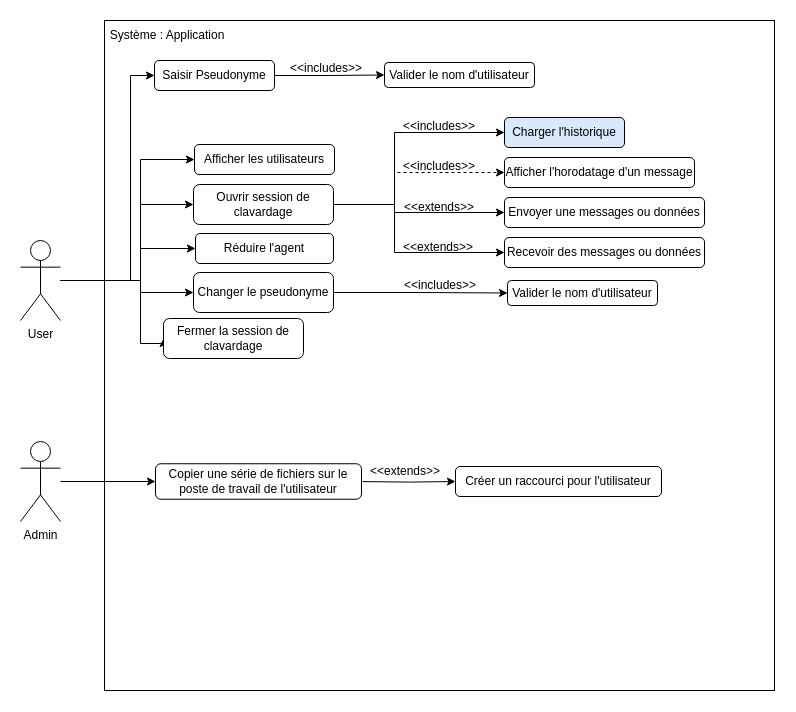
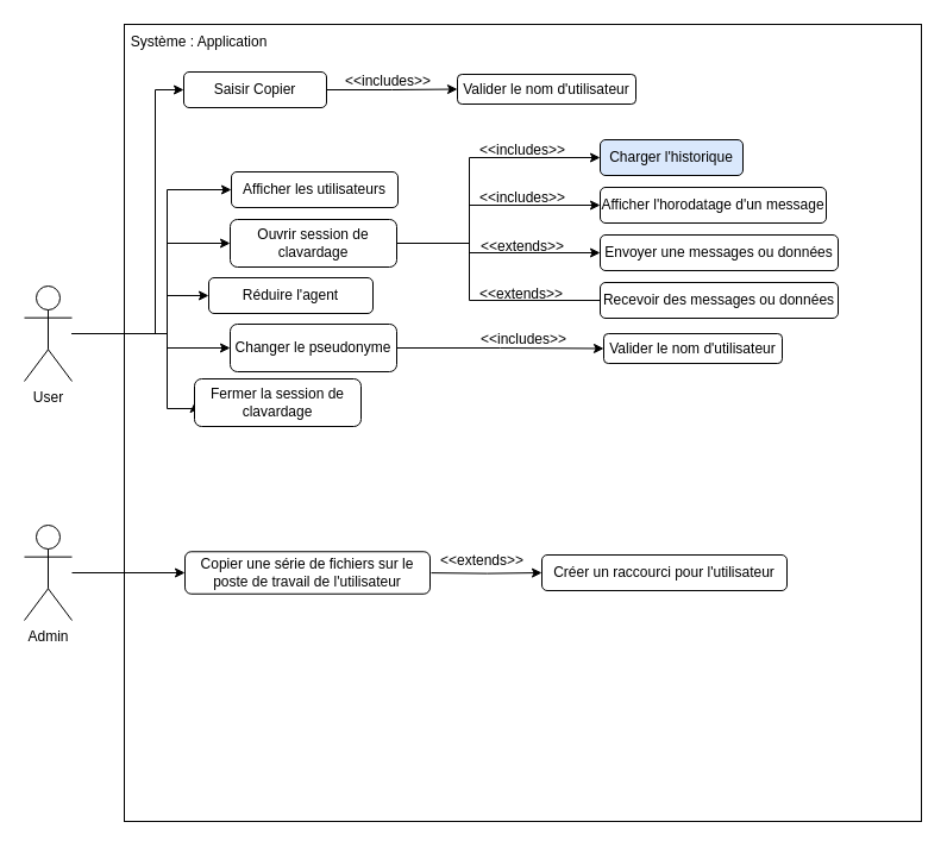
- <mxCell id="12" value="&lt;div&gt;Saisir Pseudonyme&lt;/div&gt;" style="rounded=1;whiteSpace=wrap;html=1;" vertex="1" parent="1"><mxGeometry x="154" y="60" width="120" height="30" as="geometry" /></mxCell>
+ <mxCell id="12" value="&lt;div&gt;Saisir Copier&lt;/div&gt;" style="rounded=1;whiteSpace=wrap;html=1;" vertex="1" parent="1"><mxGeometry x="154" y="60" width="120" height="30" as="geometry" /></mxCell>
- <mxCell id="15" style="edgeStyle=orthogonalEdgeStyle;rounded=0;orthogonalLoop=1;jettySize=auto;html=1;exitX=1;exitY=0.5;exitDx=0;exitDy=0;entryX=0;entryY=0.5;entryDx=0;entryDy=0;dashed=1;" edge="1" parent="1" source="18" target="20"><mxGeometry relative="1" as="geometry"><Array as="points"><mxPoint x="394" y="204" /><mxPoint x="394" y="172" /></Array></mxGeometry></mxCell>
+ <mxCell id="15" style="edgeStyle=orthogonalEdgeStyle;rounded=0;orthogonalLoop=1;jettySize=auto;html=1;exitX=1;exitY=0.5;exitDx=0;exitDy=0;entryX=0;entryY=0.5;entryDx=0;entryDy=0;" edge="1" parent="1" source="18" target="20"><mxGeometry relative="1" as="geometry"><Array as="points"><mxPoint x="394" y="204" /><mxPoint x="394" y="172" /></Array></mxGeometry></mxCell>
- <mxCell id="23" value="Réduire l'agent" style="rounded=1;whiteSpace=wrap;html=1;" vertex="1" parent="1"><mxGeometry x="195" y="233" width="138" height="30" as="geometry" /></mxCell>
+ <mxCell id="23" value="Réduire l'agent" style="rounded=1;whiteSpace=wrap;html=1;" vertex="1" parent="1"><mxGeometry x="175" y="233" width="138" height="30" as="geometry" /></mxCell>
- <mxCell id="17" style="edgeStyle=orthogonalEdgeStyle;rounded=0;orthogonalLoop=1;jettySize=auto;html=1;entryX=0;entryY=0.5;entryDx=0;entryDy=0;" edge="1" parent="1" source="18" target="30"><mxGeometry relative="1" as="geometry"><Array as="points"><mxPoint x="394" y="204" /><mxPoint x="394" y="252" /></Array></mxGeometry></mxCell>
+ <mxCell id="17" style="edgeStyle=orthogonalEdgeStyle;rounded=0;orthogonalLoop=1;jettySize=auto;html=1;entryX=0;entryY=0.5;entryDx=0;entryDy=0;endArrow=none;" edge="1" parent="1" source="18" target="30"><mxGeometry relative="1" as="geometry"><Array as="points"><mxPoint x="394" y="204" /><mxPoint x="394" y="252" /></Array></mxGeometry></mxCell>
